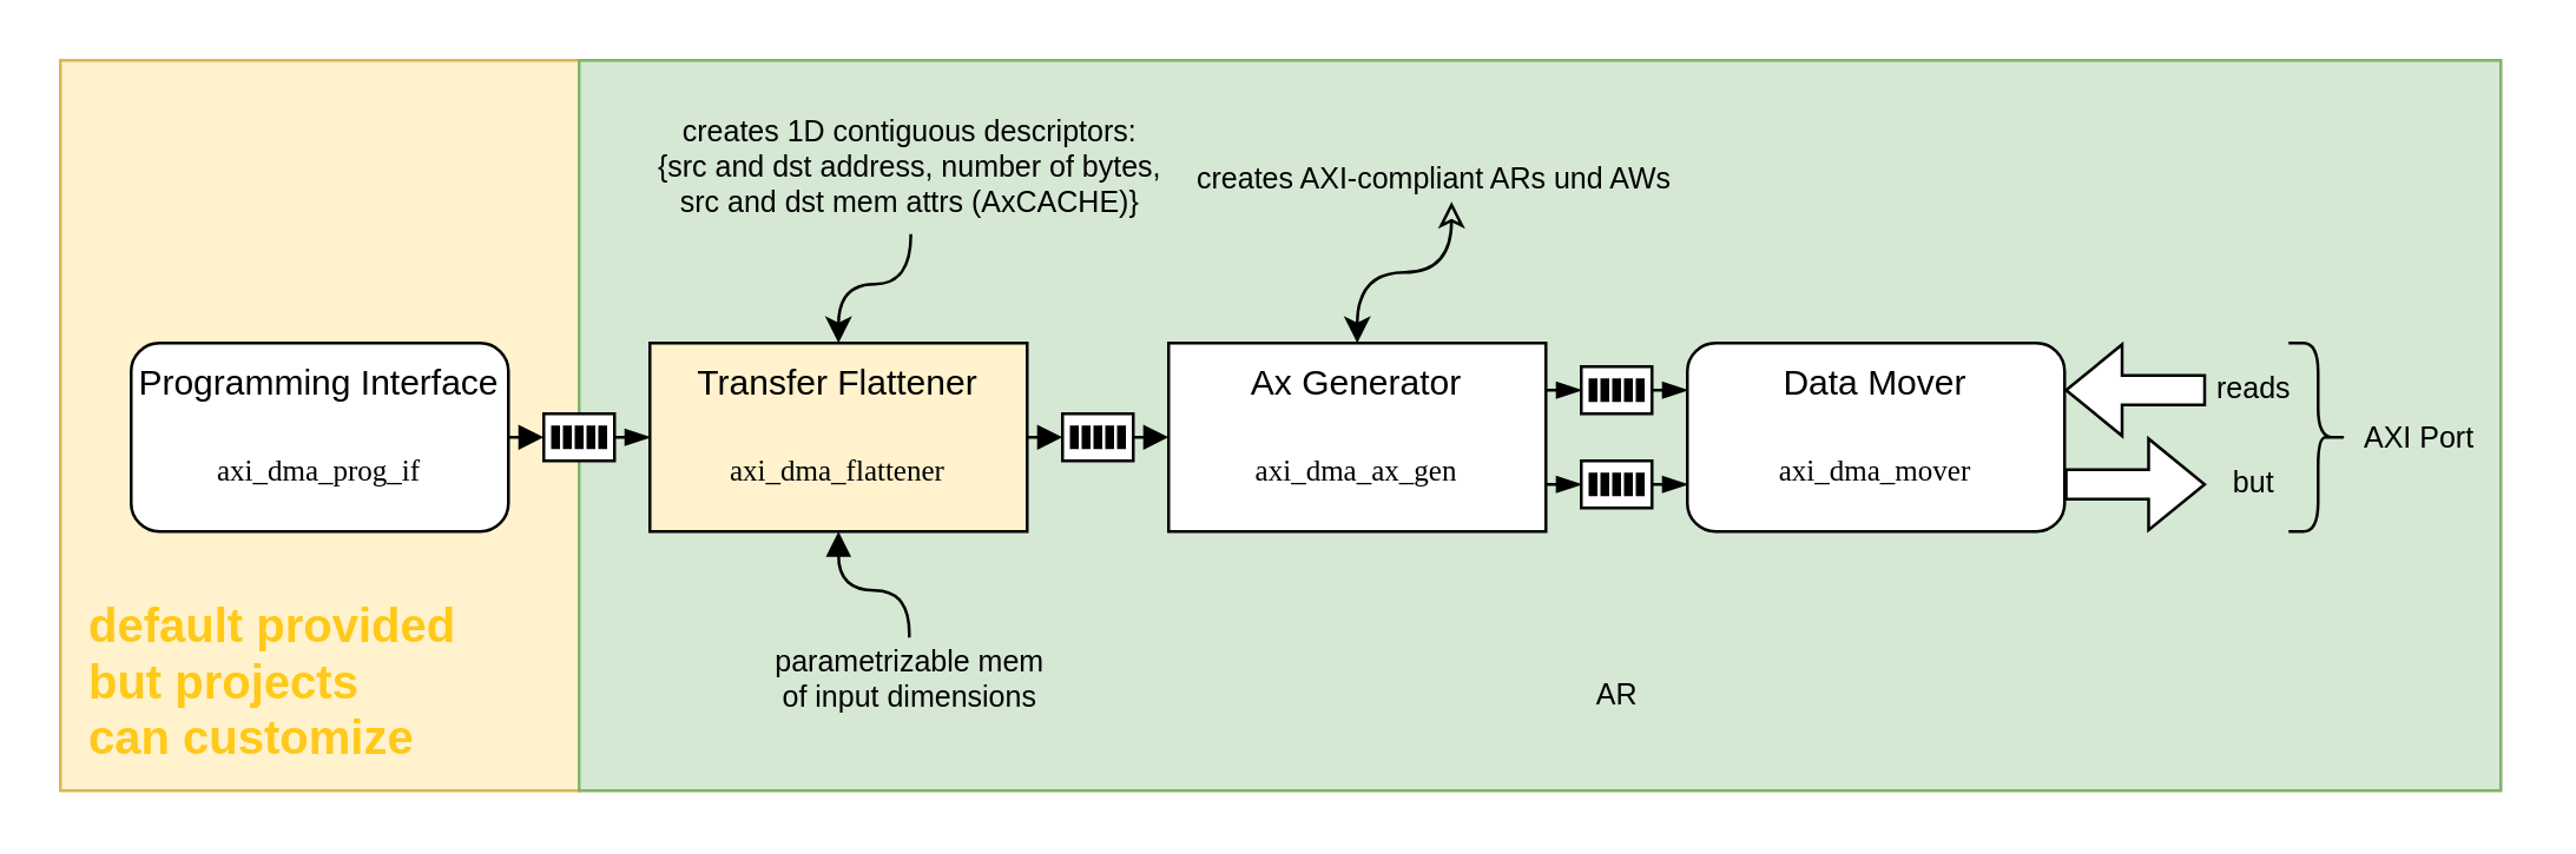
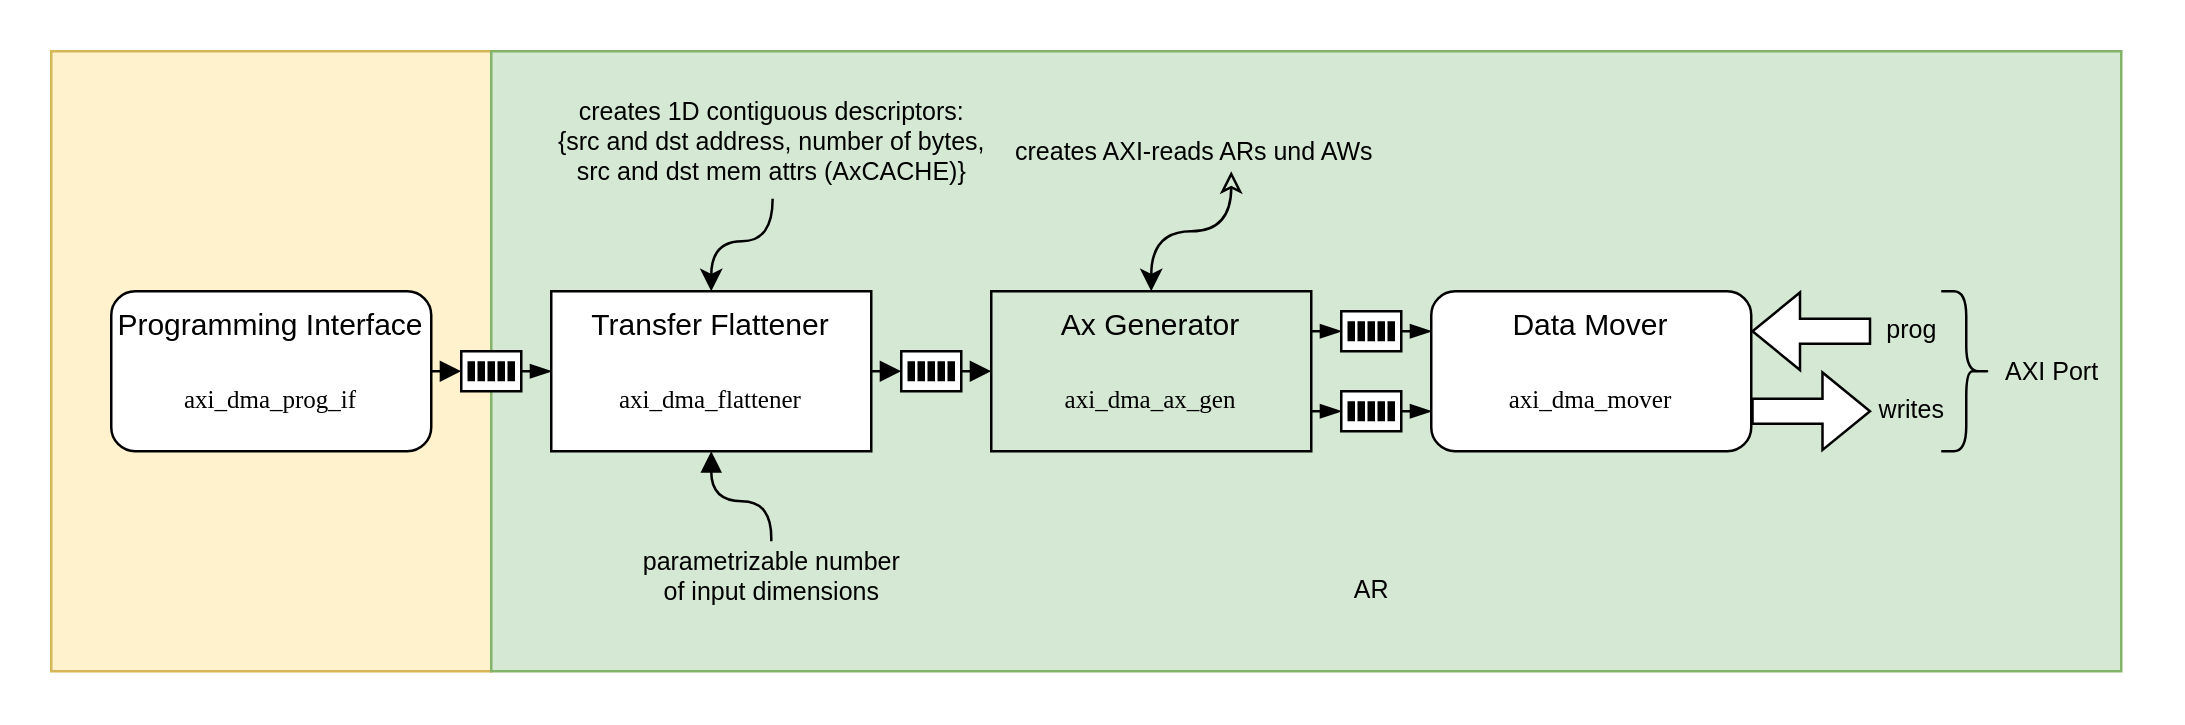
- <mxCell id="5" value="creates AXI-compliant ARs und AWs" style="text;html=1;resizable=0;points=[];autosize=1;align=left;verticalAlign=top;spacingTop=-4;fontSize=10;" vertex="1" parent="1"><mxGeometry x="404" y="52" width="176" height="16" as="geometry" /></mxCell>
+ <mxCell id="5" value="creates AXI-reads ARs und AWs" style="text;html=1;resizable=0;points=[];autosize=1;align=left;verticalAlign=top;spacingTop=-4;fontSize=10;" vertex="1" parent="1"><mxGeometry x="404" y="52" width="176" height="16" as="geometry" /></mxCell>
- <mxCell id="36" value="reads" style="text;html=1;resizable=0;points=[];autosize=1;align=center;verticalAlign=bottom;spacingTop=-4;fontSize=10;" vertex="1" parent="1"><mxGeometry x="744" y="124" width="40" height="16" as="geometry" /></mxCell>
+ <mxCell id="36" value="prog" style="text;html=1;resizable=0;points=[];autosize=1;align=center;verticalAlign=bottom;spacingTop=-4;fontSize=10;" vertex="1" parent="1"><mxGeometry x="744" y="124" width="40" height="16" as="geometry" /></mxCell>
- <mxCell id="35" value="&lt;font face=&quot;Helvetica&quot;&gt;Transfer Flattener&lt;br&gt;&lt;/font&gt;&lt;font style=&quot;font-size: 10px&quot;&gt;&lt;br&gt;axi_dma_flattener&lt;/font&gt;" style="rounded=0;whiteSpace=wrap;html=1;fontFamily=Source Code Pro;verticalAlign=top;fillColor=#fff2cc;" vertex="1" parent="1"><mxGeometry x="220" y="116" width="128" height="64" as="geometry" /></mxCell>
+ <mxCell id="35" value="&lt;font face=&quot;Helvetica&quot;&gt;Transfer Flattener&lt;br&gt;&lt;/font&gt;&lt;font style=&quot;font-size: 10px&quot;&gt;&lt;br&gt;axi_dma_flattener&lt;/font&gt;" style="rounded=0;whiteSpace=wrap;html=1;fontFamily=Source Code Pro;verticalAlign=top;" vertex="1" parent="1"><mxGeometry x="220" y="116" width="128" height="64" as="geometry" /></mxCell>
- <mxCell id="32" value="&lt;font face=&quot;Helvetica&quot; style=&quot;font-size: 12px&quot;&gt;Ax Generator&lt;br&gt;&lt;/font&gt;&lt;font style=&quot;font-size: 10px&quot;&gt;&lt;br&gt;axi_dma_ax_gen&lt;/font&gt;" style="rounded=0;whiteSpace=wrap;html=1;fontFamily=Source Code Pro;verticalAlign=top;" vertex="1" parent="1"><mxGeometry x="396" y="116" width="128" height="64" as="geometry" /></mxCell>
+ <mxCell id="32" value="&lt;font face=&quot;Helvetica&quot; style=&quot;font-size: 12px&quot;&gt;Ax Generator&lt;br&gt;&lt;/font&gt;&lt;font style=&quot;font-size: 10px&quot;&gt;&lt;br&gt;axi_dma_ax_gen&lt;/font&gt;" style="rounded=0;whiteSpace=wrap;html=1;fontFamily=Source Code Pro;verticalAlign=top;fillColor=#d5e8d4;" vertex="1" parent="1"><mxGeometry x="396" y="116" width="128" height="64" as="geometry" /></mxCell>
- <mxCell id="37" value="but" style="text;html=1;resizable=0;points=[];autosize=1;align=center;verticalAlign=bottom;spacingTop=-4;fontSize=10;" vertex="1" parent="1"><mxGeometry x="744" y="156" width="40" height="16" as="geometry" /></mxCell>
+ <mxCell id="37" value="writes" style="text;html=1;resizable=0;points=[];autosize=1;align=center;verticalAlign=bottom;spacingTop=-4;fontSize=10;" vertex="1" parent="1"><mxGeometry x="744" y="156" width="40" height="16" as="geometry" /></mxCell>
- <mxCell id="65" value="default provided&lt;br&gt;but projects&lt;br&gt;can customize" style="text;html=1;resizable=0;points=[];autosize=1;align=left;verticalAlign=top;spacingTop=-4;fontSize=16;fontColor=#FFC919;fontStyle=1" vertex="1" parent="1"><mxGeometry x="28" y="200" width="128" height="60" as="geometry" /></mxCell>
- <mxCell id="62" value="parametrizable mem&lt;br&gt;of input dimensions" style="text;html=1;resizable=0;points=[];autosize=1;align=center;verticalAlign=top;spacingTop=-4;fontSize=10;" vertex="1" parent="1"><mxGeometry x="250" y="216" width="116" height="28" as="geometry" /></mxCell>
+ <mxCell id="62" value="parametrizable number&lt;br&gt;of input dimensions" style="text;html=1;resizable=0;points=[];autosize=1;align=center;verticalAlign=top;spacingTop=-4;fontSize=10;" vertex="1" parent="1"><mxGeometry x="250" y="216" width="116" height="28" as="geometry" /></mxCell>
